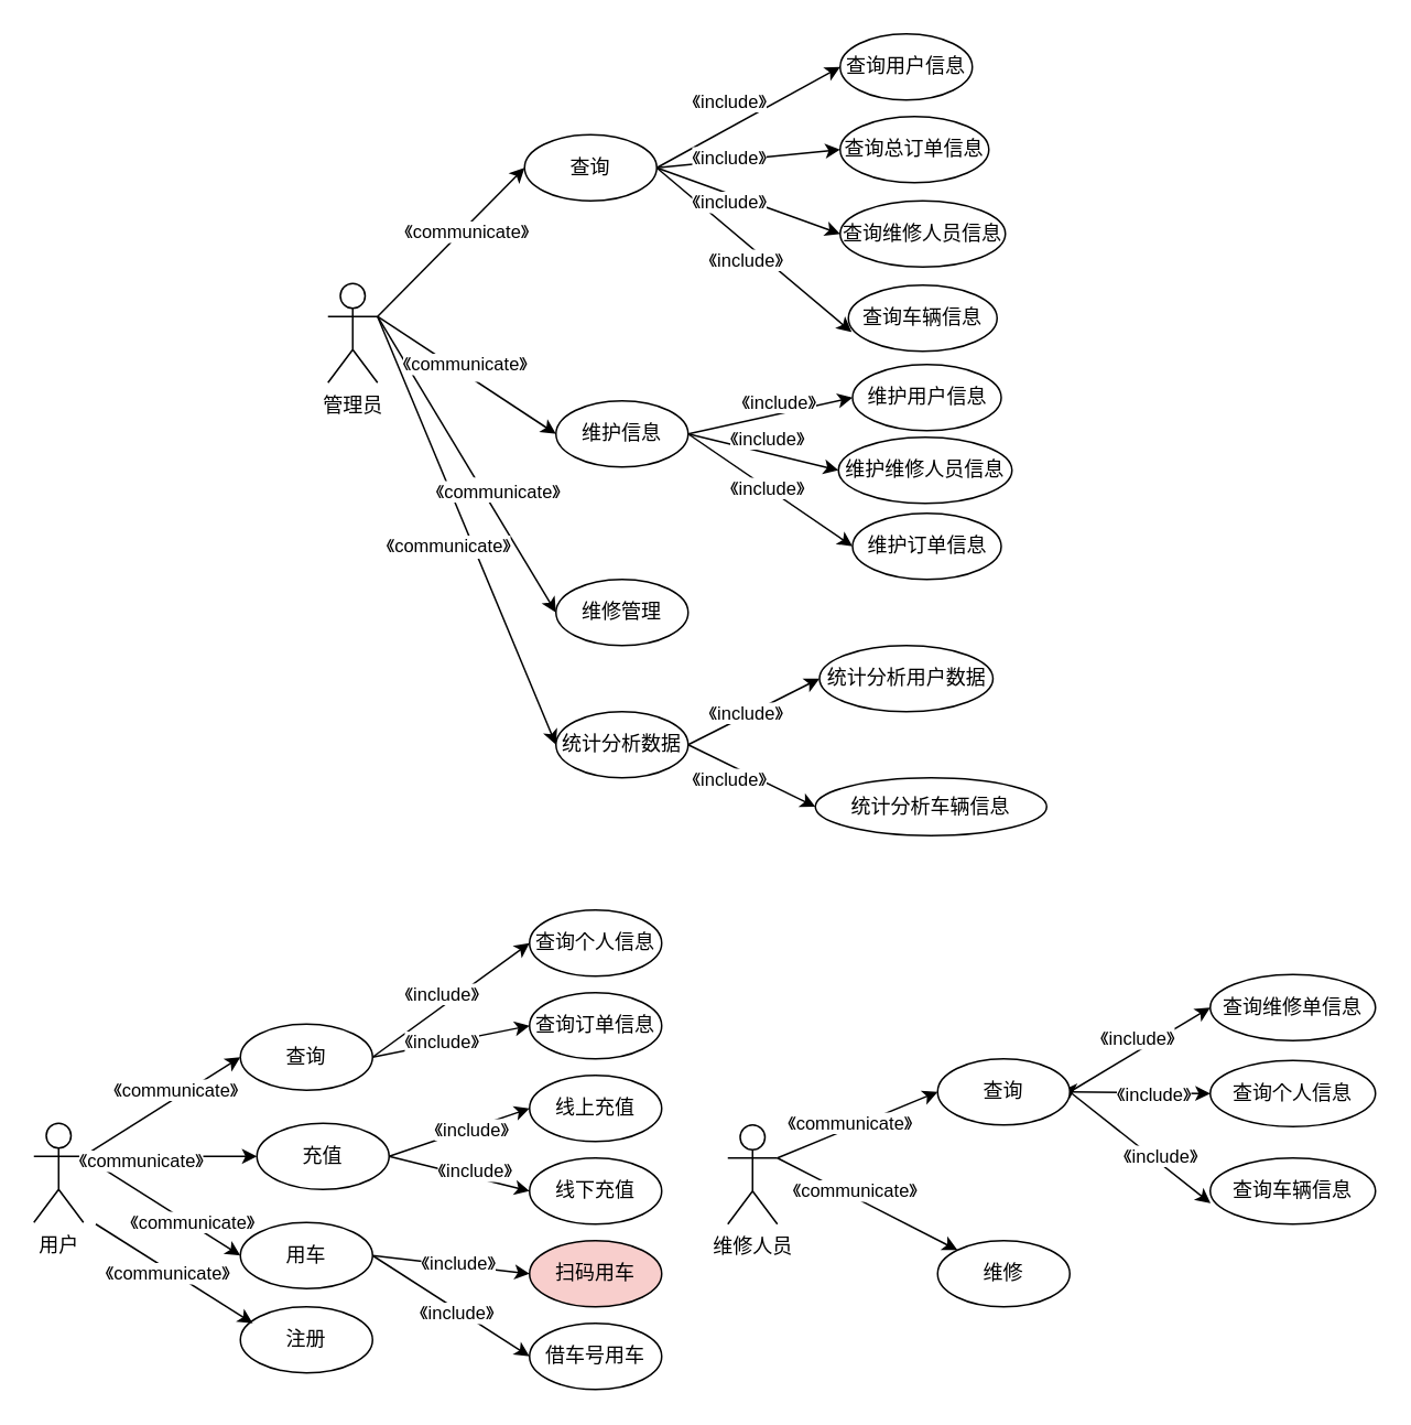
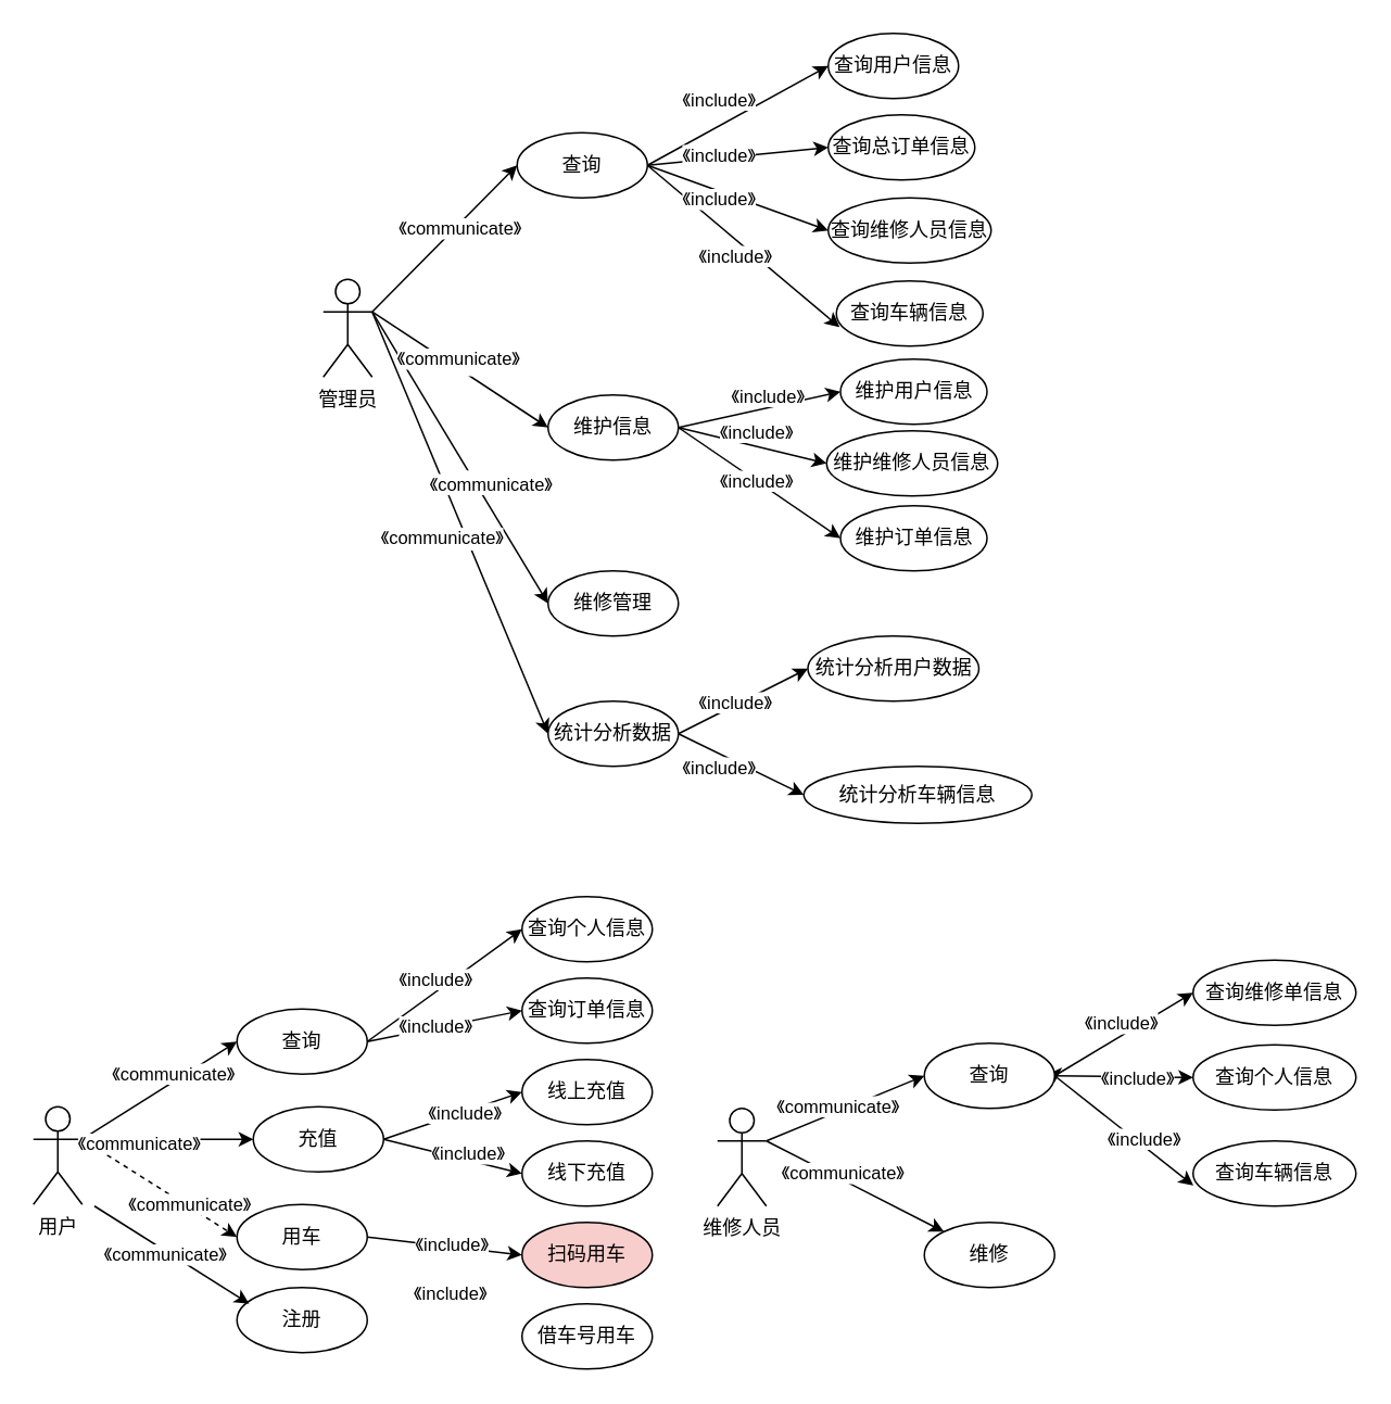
- <mxCell id="4" style="rounded=0;orthogonalLoop=1;jettySize=auto;html=1;exitX=1;exitY=0.333;exitDx=0;exitDy=0;exitPerimeter=0;entryX=0;entryY=0.5;entryDx=0;entryDy=0;" parent="1" source="5" target="14" edge="1"><mxGeometry relative="1" as="geometry" /></mxCell>
+ <mxCell id="4" style="rounded=0;orthogonalLoop=1;jettySize=auto;html=1;exitX=1;exitY=0.333;exitDx=0;exitDy=0;exitPerimeter=0;entryX=0;entryY=0.5;entryDx=0;entryDy=0;dashed=1;" parent="1" source="5" target="14" edge="1"><mxGeometry relative="1" as="geometry" /></mxCell>
- <mxCell id="13" style="rounded=0;orthogonalLoop=1;jettySize=auto;html=1;exitX=1;exitY=0.5;exitDx=0;exitDy=0;entryX=0;entryY=0.5;entryDx=0;entryDy=0;" parent="1" source="14" target="43" edge="1"><mxGeometry relative="1" as="geometry" /></mxCell>
